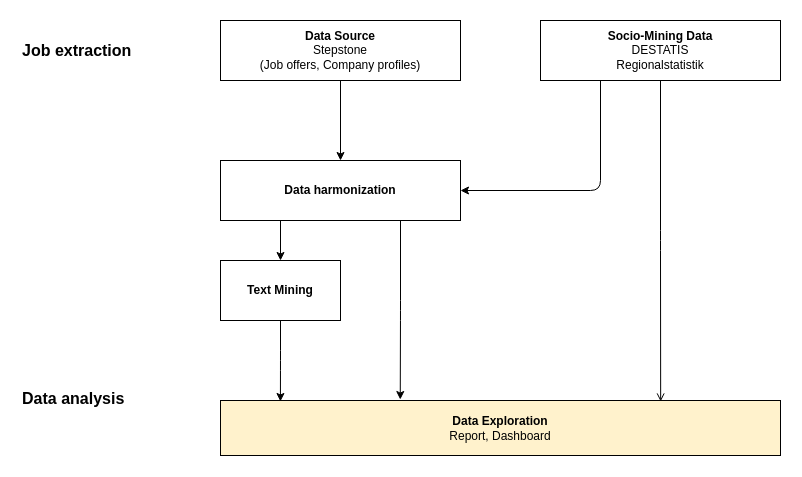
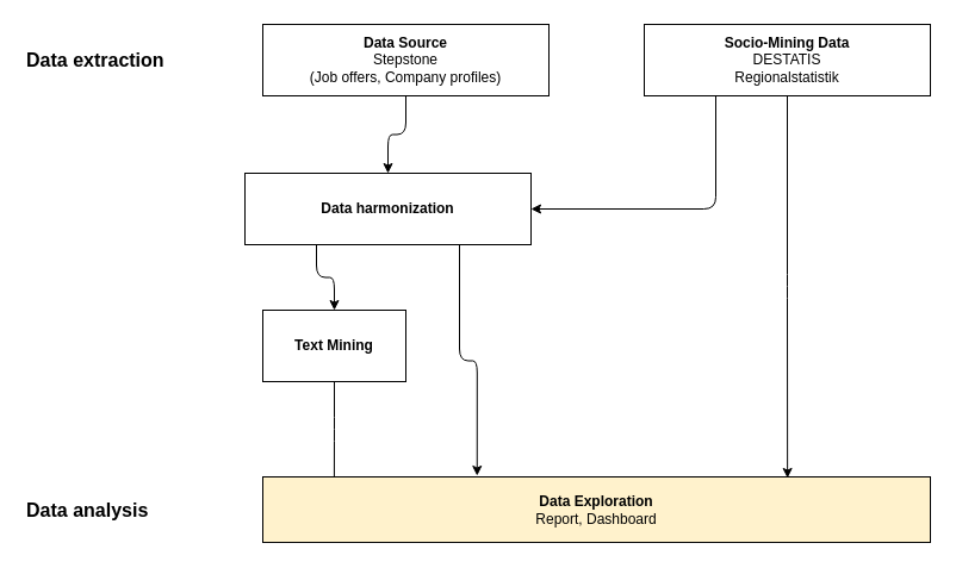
- <mxCell id="13" value="Job extraction" style="text;html=1;strokeColor=none;fillColor=none;align=left;verticalAlign=middle;whiteSpace=wrap;rounded=0;fontSize=16;fontStyle=1" vertex="1" parent="1"><mxGeometry x="20" y="35" width="160" height="30" as="geometry" /></mxCell>
+ <mxCell id="13" value="Data extraction" style="text;html=1;strokeColor=none;fillColor=none;align=left;verticalAlign=middle;whiteSpace=wrap;rounded=0;fontSize=16;fontStyle=1" vertex="1" parent="1"><mxGeometry x="20" y="35" width="160" height="30" as="geometry" /></mxCell>
- <mxCell id="9" value="&lt;b&gt;Data harmonization&lt;/b&gt;" style="rounded=0;whiteSpace=wrap;html=1;" vertex="1" parent="1"><mxGeometry x="220" y="160" width="240" height="60" as="geometry" /></mxCell>
+ <mxCell id="9" value="&lt;b&gt;Data harmonization&lt;/b&gt;" style="rounded=0;whiteSpace=wrap;html=1;" vertex="1" parent="1"><mxGeometry x="205" y="145" width="240" height="60" as="geometry" /></mxCell>
- <mxCell id="10" style="edgeStyle=orthogonalEdgeStyle;rounded=1;orthogonalLoop=1;jettySize=auto;html=1;exitX=0.5;exitY=1;exitDx=0;exitDy=0;entryX=0.107;entryY=0.018;entryDx=0;entryDy=0;entryPerimeter=0;sourcePerimeterSpacing=10;targetPerimeterSpacing=10;" edge="1" parent="1" source="11" target="12"><mxGeometry relative="1" as="geometry" /></mxCell>
+ <mxCell id="10" style="edgeStyle=orthogonalEdgeStyle;rounded=1;orthogonalLoop=1;jettySize=auto;html=1;exitX=0.5;exitY=1;exitDx=0;exitDy=0;entryX=0.107;entryY=0.018;entryDx=0;entryDy=0;entryPerimeter=0;sourcePerimeterSpacing=10;targetPerimeterSpacing=10;endArrow=none;" edge="1" parent="1" source="11" target="12"><mxGeometry relative="1" as="geometry" /></mxCell>
- <mxCell id="5" style="edgeStyle=orthogonalEdgeStyle;rounded=1;orthogonalLoop=1;jettySize=auto;html=1;exitX=0.5;exitY=1;exitDx=0;exitDy=0;entryX=0.786;entryY=0.018;entryDx=0;entryDy=0;entryPerimeter=0;sourcePerimeterSpacing=10;targetPerimeterSpacing=10;endArrow=open;" edge="1" parent="1" source="6" target="12"><mxGeometry relative="1" as="geometry" /></mxCell>
+ <mxCell id="5" style="edgeStyle=orthogonalEdgeStyle;rounded=1;orthogonalLoop=1;jettySize=auto;html=1;exitX=0.5;exitY=1;exitDx=0;exitDy=0;entryX=0.786;entryY=0.018;entryDx=0;entryDy=0;entryPerimeter=0;sourcePerimeterSpacing=10;targetPerimeterSpacing=10;" edge="1" parent="1" source="6" target="12"><mxGeometry relative="1" as="geometry" /></mxCell>
- <mxCell id="14" value="Data analysis" style="text;html=1;strokeColor=none;fillColor=none;align=left;verticalAlign=middle;whiteSpace=wrap;rounded=0;fontSize=16;fontStyle=1" vertex="1" parent="1"><mxGeometry x="20" y="382.5" width="160" height="30" as="geometry" /></mxCell>
+ <mxCell id="14" value="Data analysis" style="text;html=1;strokeColor=none;fillColor=none;align=left;verticalAlign=middle;whiteSpace=wrap;rounded=0;fontSize=16;fontStyle=1" vertex="1" parent="1"><mxGeometry x="20" y="412.5" width="160" height="30" as="geometry" /></mxCell>
